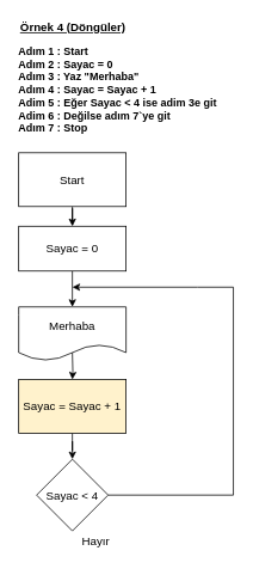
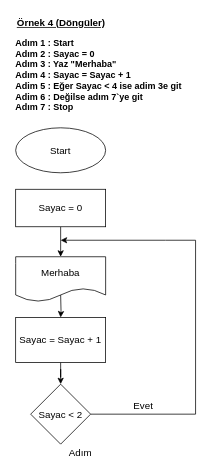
- <mxCell id="5" value="Start" style="whiteSpace=wrap;html=1;fontSize=13;rounded=0;" vertex="1" parent="1"><mxGeometry x="20" y="170" width="120" height="60" as="geometry" /></mxCell>
+ <mxCell id="5" value="Start" style="ellipse;whiteSpace=wrap;html=1;fontSize=13;" vertex="1" parent="1"><mxGeometry x="20" y="170" width="120" height="60" as="geometry" /></mxCell>
- <mxCell id="4" value="" style="edgeStyle=orthogonalEdgeStyle;rounded=0;orthogonalLoop=1;jettySize=auto;html=1;fontSize=13;" edge="1" parent="1" source="5" target="7"><mxGeometry relative="1" as="geometry" /></mxCell>
- <mxCell id="11" value="Sayac = Sayac + 1" style="whiteSpace=wrap;html=1;fontSize=13;rounded=0;fillColor=#fff2cc;" vertex="1" parent="1"><mxGeometry x="20" y="423" width="120" height="60" as="geometry" /></mxCell>
+ <mxCell id="11" value="Sayac = Sayac + 1" style="whiteSpace=wrap;html=1;fontSize=13;rounded=0;" vertex="1" parent="1"><mxGeometry x="20" y="423" width="120" height="60" as="geometry" /></mxCell>
+ <mxCell id="14" value="Evet" style="text;html=1;align=center;verticalAlign=middle;resizable=0;points=[];autosize=1;strokeColor=none;fillColor=none;fontSize=13;" vertex="1" parent="1"><mxGeometry x="170" y="530" width="40" height="20" as="geometry" /></mxCell>
- <mxCell id="13" value="Sayac &amp;lt; 4" style="rhombus;whiteSpace=wrap;html=1;fontSize=13;rounded=0;" vertex="1" parent="1"><mxGeometry x="40" y="512" width="80" height="80" as="geometry" /></mxCell>
+ <mxCell id="13" value="Sayac &amp;lt; 2" style="rhombus;whiteSpace=wrap;html=1;fontSize=13;rounded=0;" vertex="1" parent="1"><mxGeometry x="40" y="512" width="80" height="80" as="geometry" /></mxCell>
- <mxCell id="15" value="Hayır" style="text;html=1;align=center;verticalAlign=middle;resizable=0;points=[];autosize=1;strokeColor=none;fillColor=none;fontSize=13;" vertex="1" parent="1"><mxGeometry x="81" y="593" width="50" height="20" as="geometry" /></mxCell>
+ <mxCell id="15" value="Adım" style="text;html=1;align=center;verticalAlign=middle;resizable=0;points=[];autosize=1;strokeColor=none;fillColor=none;fontSize=13;" vertex="1" parent="1"><mxGeometry x="81" y="593" width="50" height="20" as="geometry" /></mxCell>
